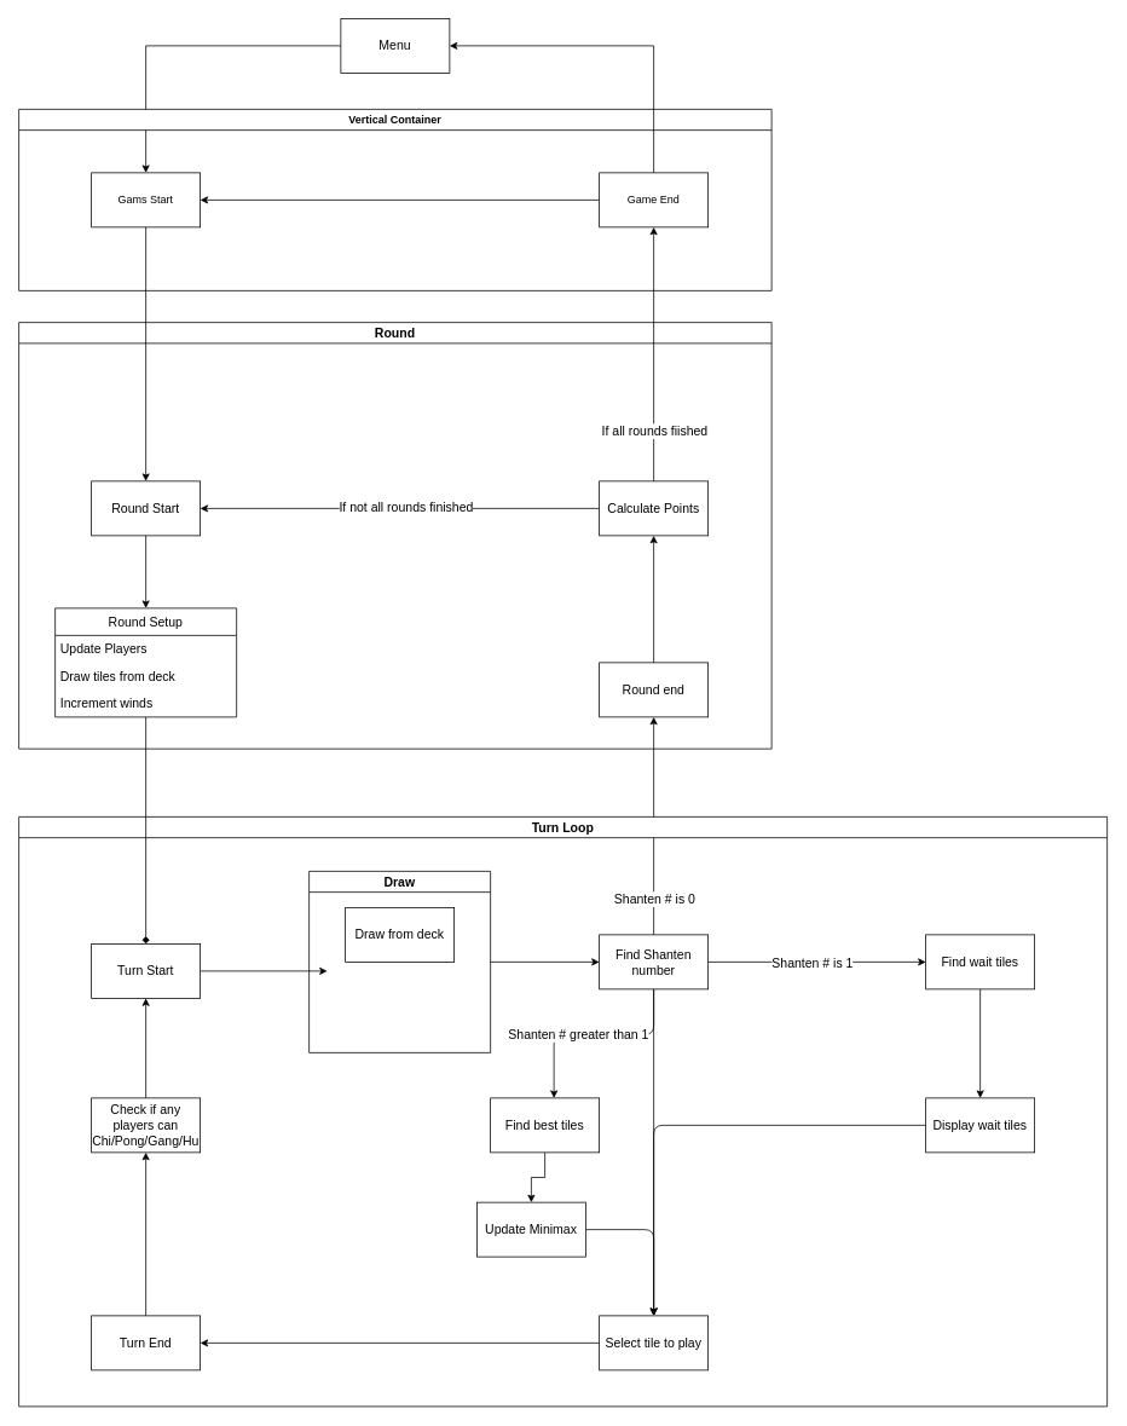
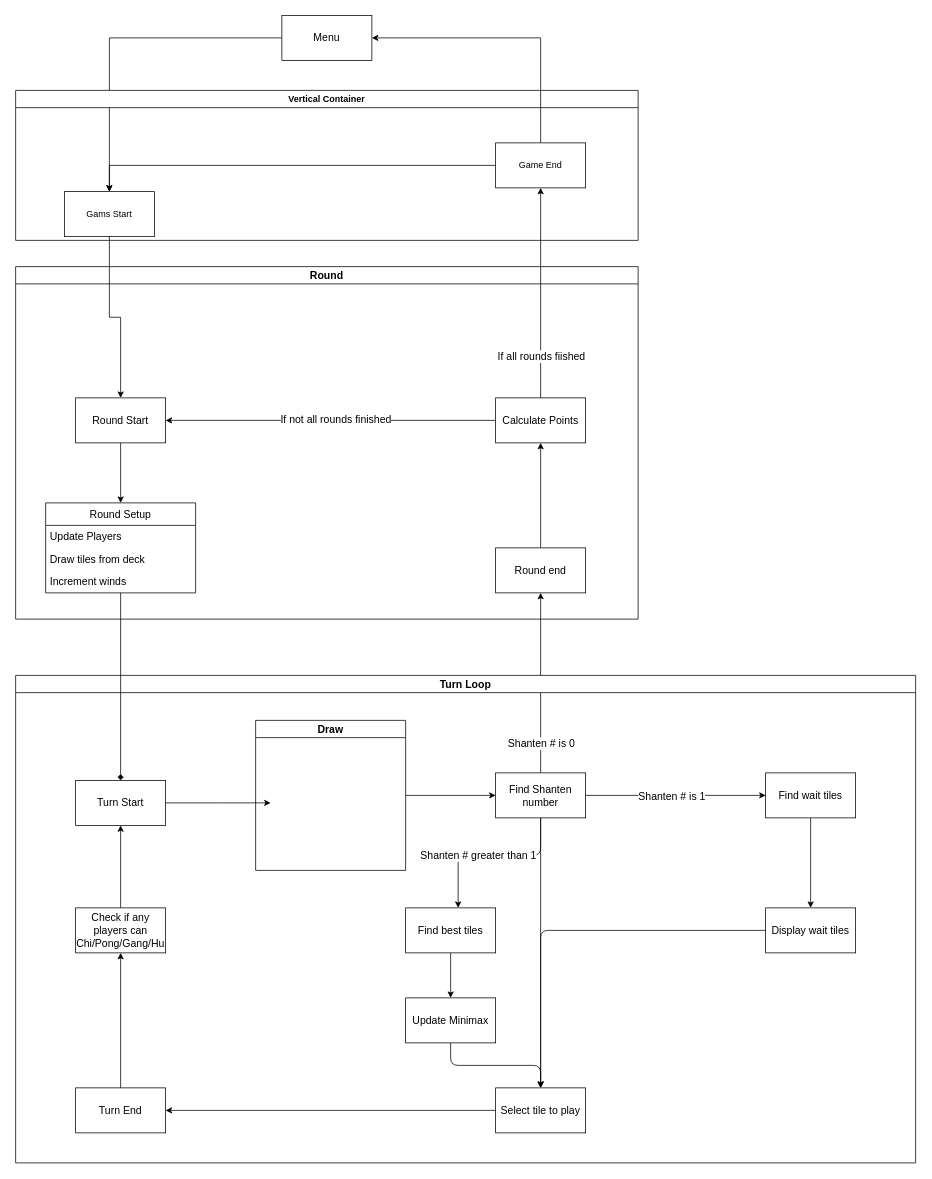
- <mxCell id="48" value="Gams Start" style="whiteSpace=wrap;html=1;" vertex="1" parent="45"><mxGeometry x="80" y="70" width="120" height="60" as="geometry" /></mxCell>
+ <mxCell id="48" value="Gams Start" style="whiteSpace=wrap;html=1;" vertex="1" parent="45"><mxGeometry x="65" y="135" width="120" height="60" as="geometry" /></mxCell>
- <mxCell id="20" value="Draw from deck" style="rounded=0;whiteSpace=wrap;html=1;fontSize=14;" vertex="1" parent="1"><mxGeometry x="380" y="1000" width="120" height="60" as="geometry" /></mxCell>
- <mxCell id="42" value="Update Minimax" style="rounded=0;whiteSpace=wrap;html=1;fontSize=14;" vertex="1" parent="1"><mxGeometry x="525" y="1325" width="120" height="60" as="geometry" /></mxCell>
+ <mxCell id="42" value="Update Minimax" style="rounded=0;whiteSpace=wrap;html=1;fontSize=14;" vertex="1" parent="1"><mxGeometry x="540" y="1330" width="120" height="60" as="geometry" /></mxCell>
